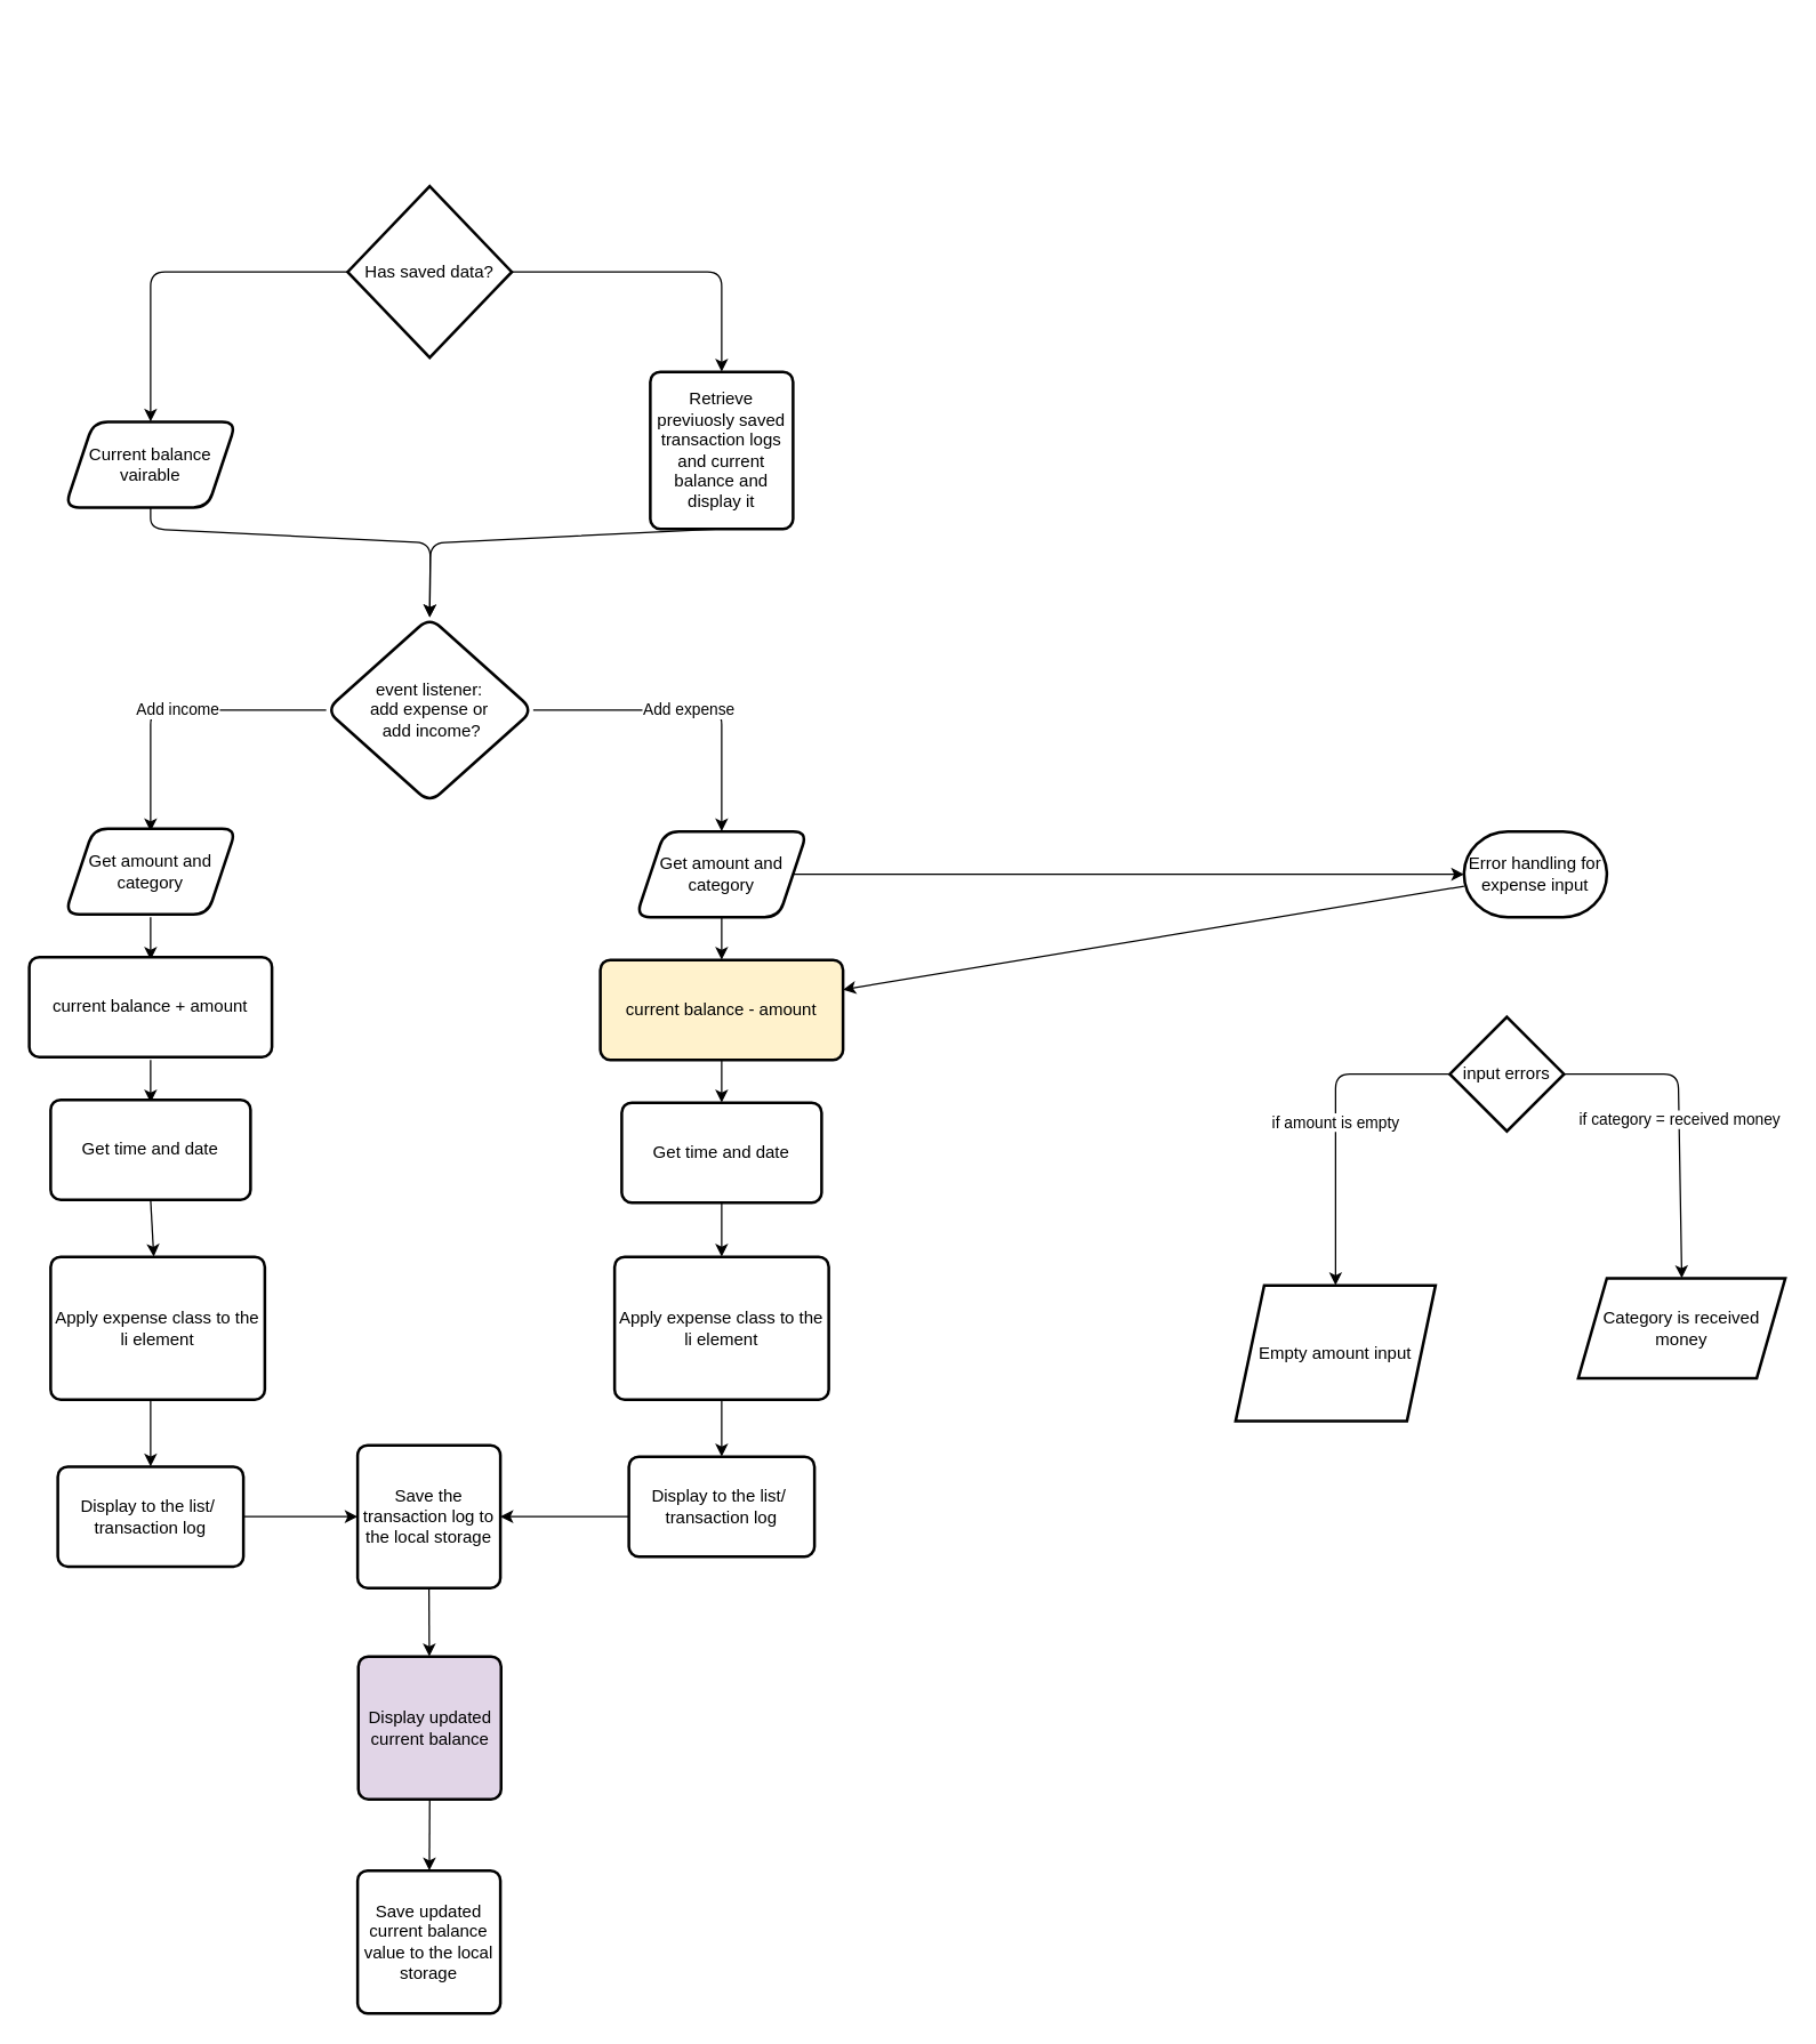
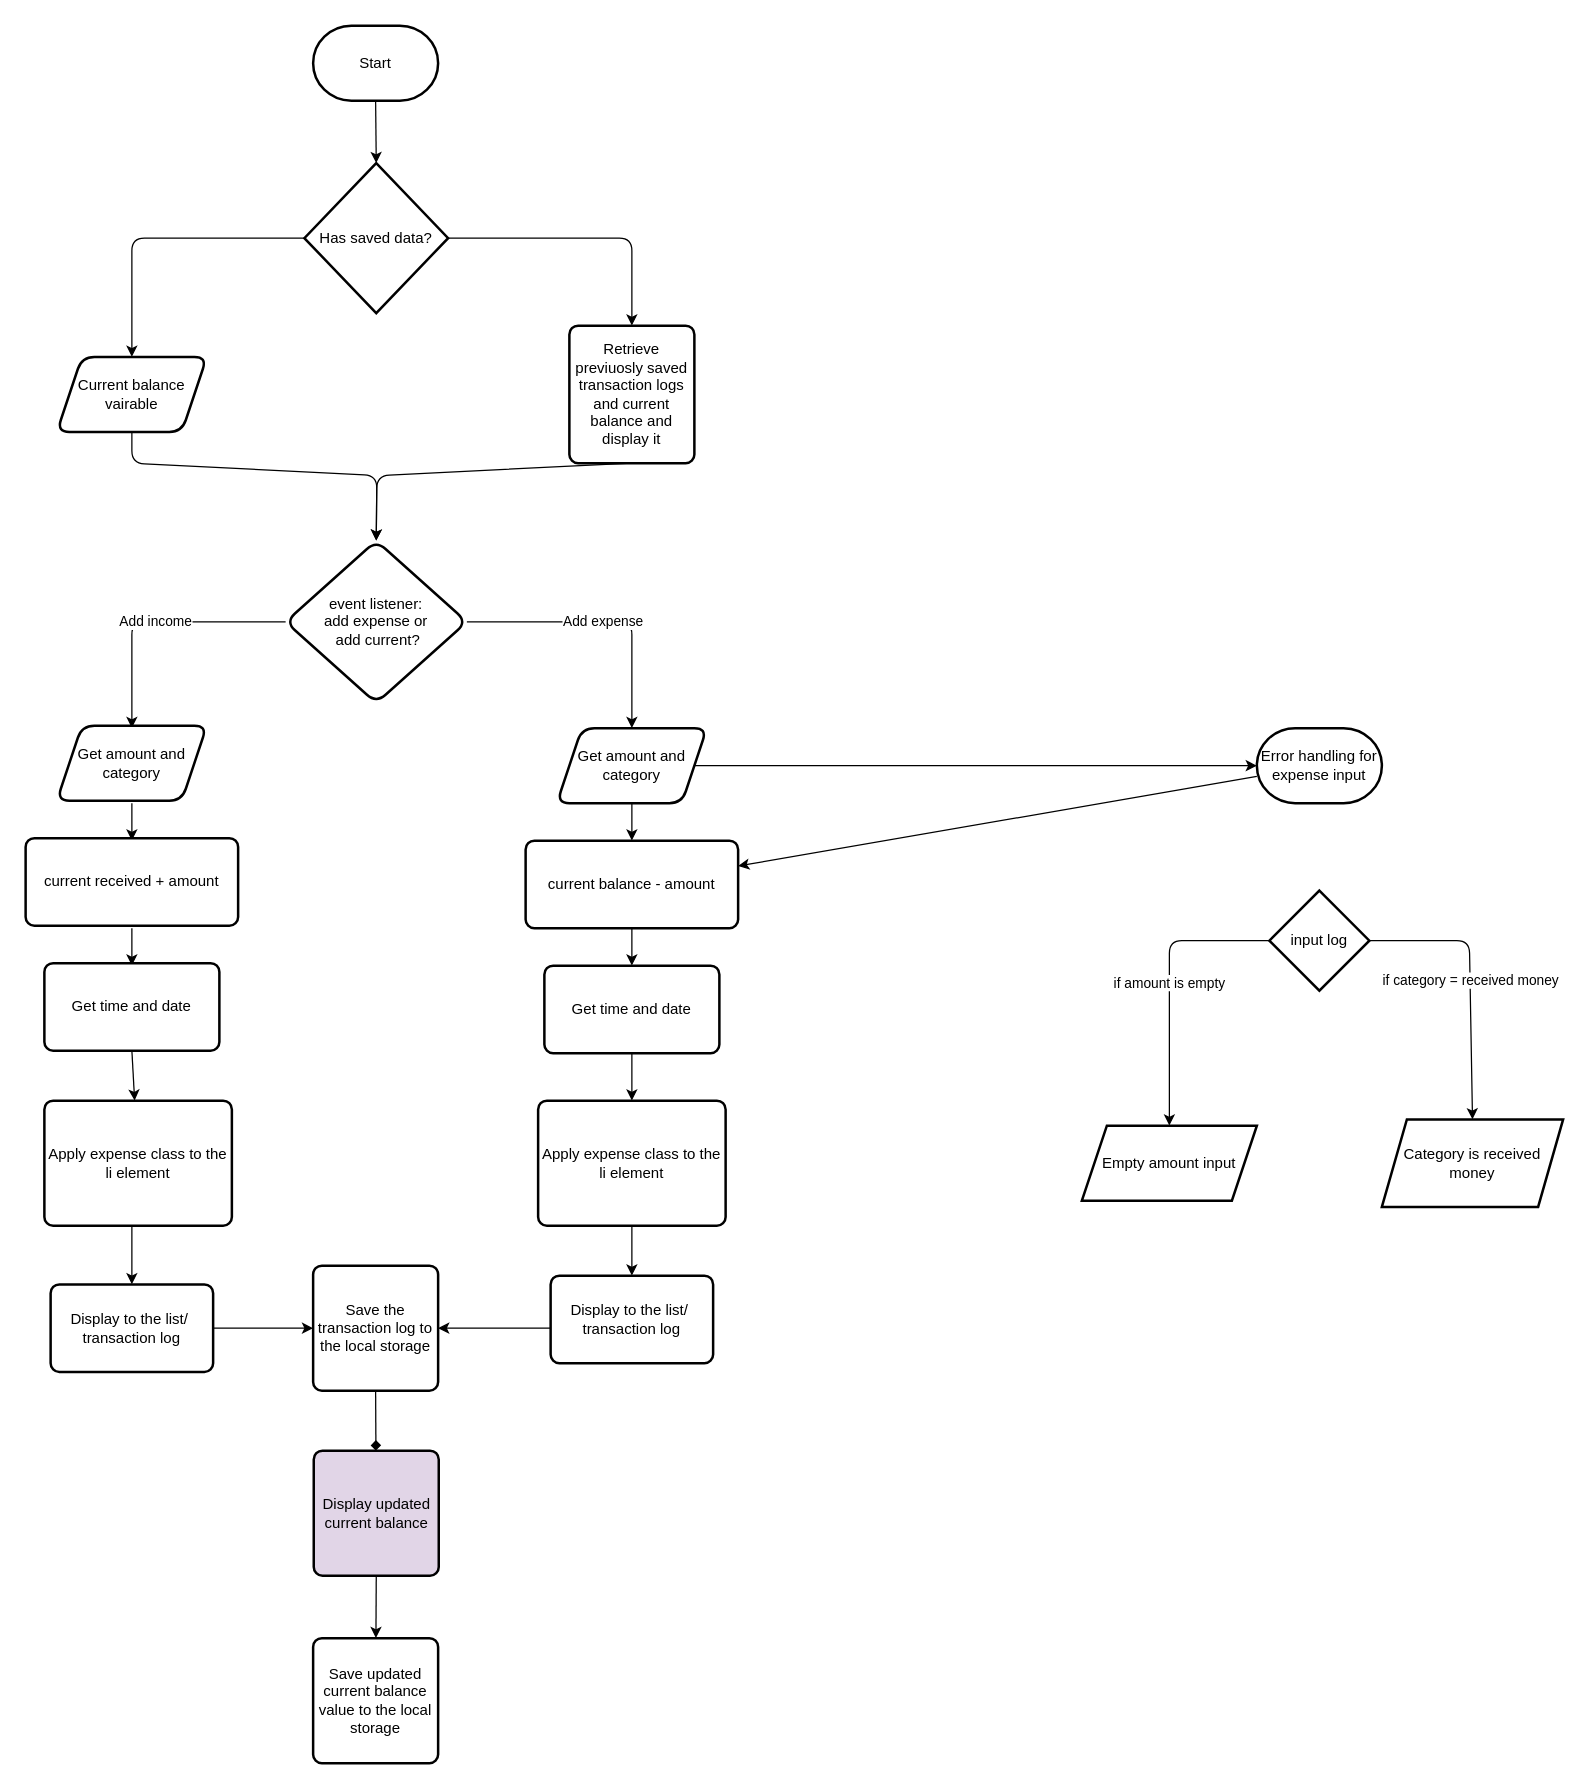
+ <mxCell id="3" value="Start" style="strokeWidth=2;html=1;shape=mxgraph.flowchart.terminator;whiteSpace=wrap;rounded=1;" parent="1" vertex="1"><mxGeometry x="250" y="20" width="100" height="60" as="geometry" /></mxCell>
+ <mxCell id="2" style="edgeStyle=none;rounded=1;html=1;exitX=0.5;exitY=1;exitDx=0;exitDy=0;exitPerimeter=0;entryX=0.5;entryY=0;entryDx=0;entryDy=0;entryPerimeter=0;" parent="1" source="3" target="39" edge="1"><mxGeometry relative="1" as="geometry" /></mxCell>
- <mxCell id="5" value="Current balance vairable" style="shape=parallelogram;perimeter=parallelogramPerimeter;whiteSpace=wrap;html=1;fixedSize=1;strokeWidth=2;rounded=1;" parent="1" vertex="1"><mxGeometry x="45" y="295" width="120" height="60" as="geometry" /></mxCell>
+ <mxCell id="5" value="Current balance vairable" style="shape=parallelogram;perimeter=parallelogramPerimeter;whiteSpace=wrap;html=1;fixedSize=1;strokeWidth=2;rounded=1;" parent="1" vertex="1"><mxGeometry x="45" y="285" width="120" height="60" as="geometry" /></mxCell>
- <mxCell id="8" value="event listener: &lt;br&gt;add expense or&lt;br&gt;&amp;nbsp;add income?" style="rhombus;whiteSpace=wrap;html=1;strokeWidth=2;rounded=1;" parent="1" vertex="1"><mxGeometry x="228" y="432" width="145" height="130" as="geometry" /></mxCell>
+ <mxCell id="8" value="event listener: &lt;br&gt;add expense or&lt;br&gt;&amp;nbsp;add current?" style="rhombus;whiteSpace=wrap;html=1;strokeWidth=2;rounded=1;" parent="1" vertex="1"><mxGeometry x="228" y="432" width="145" height="130" as="geometry" /></mxCell>
- <mxCell id="41" value="Error handling for expense input" style="strokeWidth=2;html=1;shape=mxgraph.flowchart.terminator;whiteSpace=wrap;" vertex="1" parent="1"><mxGeometry x="1025" y="582" width="100" height="60" as="geometry" /></mxCell>
+ <mxCell id="41" value="Error handling for expense input" style="strokeWidth=2;html=1;shape=mxgraph.flowchart.terminator;whiteSpace=wrap;" vertex="1" parent="1"><mxGeometry x="1005" y="582" width="100" height="60" as="geometry" /></mxCell>
- <mxCell id="15" value="current balance + amount" style="rounded=1;whiteSpace=wrap;html=1;absoluteArcSize=1;arcSize=14;strokeWidth=2;" parent="1" vertex="1"><mxGeometry x="20" y="670" width="170" height="70" as="geometry" /></mxCell>
+ <mxCell id="15" value="current received + amount" style="rounded=1;whiteSpace=wrap;html=1;absoluteArcSize=1;arcSize=14;strokeWidth=2;" parent="1" vertex="1"><mxGeometry x="20" y="670" width="170" height="70" as="geometry" /></mxCell>
- <mxCell id="17" value="current balance - amount" style="rounded=1;whiteSpace=wrap;html=1;absoluteArcSize=1;arcSize=14;strokeWidth=2;fillColor=#fff2cc;" parent="1" vertex="1"><mxGeometry x="420" y="672" width="170" height="70" as="geometry" /></mxCell>
+ <mxCell id="17" value="current balance - amount" style="rounded=1;whiteSpace=wrap;html=1;absoluteArcSize=1;arcSize=14;strokeWidth=2;" parent="1" vertex="1"><mxGeometry x="420" y="672" width="170" height="70" as="geometry" /></mxCell>
- <mxCell id="44" value="input errors" style="rhombus;whiteSpace=wrap;html=1;strokeWidth=2;" vertex="1" parent="1"><mxGeometry x="1015" y="712" width="80" height="80" as="geometry" /></mxCell>
+ <mxCell id="44" value="input log" style="rhombus;whiteSpace=wrap;html=1;strokeWidth=2;" vertex="1" parent="1"><mxGeometry x="1015" y="712" width="80" height="80" as="geometry" /></mxCell>
- <mxCell id="45" value="Empty amount input" style="shape=parallelogram;perimeter=parallelogramPerimeter;whiteSpace=wrap;html=1;fixedSize=1;strokeWidth=2;" vertex="1" parent="1"><mxGeometry x="865" y="900" width="140" height="95" as="geometry" /></mxCell>
+ <mxCell id="45" value="Empty amount input" style="shape=parallelogram;perimeter=parallelogramPerimeter;whiteSpace=wrap;html=1;fixedSize=1;strokeWidth=2;" vertex="1" parent="1"><mxGeometry x="865" y="900" width="140" height="60" as="geometry" /></mxCell>
- <mxCell id="25" style="edgeStyle=none;html=1;exitX=0.5;exitY=1;exitDx=0;exitDy=0;rounded=1;" parent="1" source="26" target="31" edge="1"><mxGeometry relative="1" as="geometry" /></mxCell>
+ <mxCell id="25" style="edgeStyle=none;html=1;exitX=0.5;exitY=1;exitDx=0;exitDy=0;rounded=1;endArrow=diamond;" parent="1" source="26" target="31" edge="1"><mxGeometry relative="1" as="geometry" /></mxCell>
